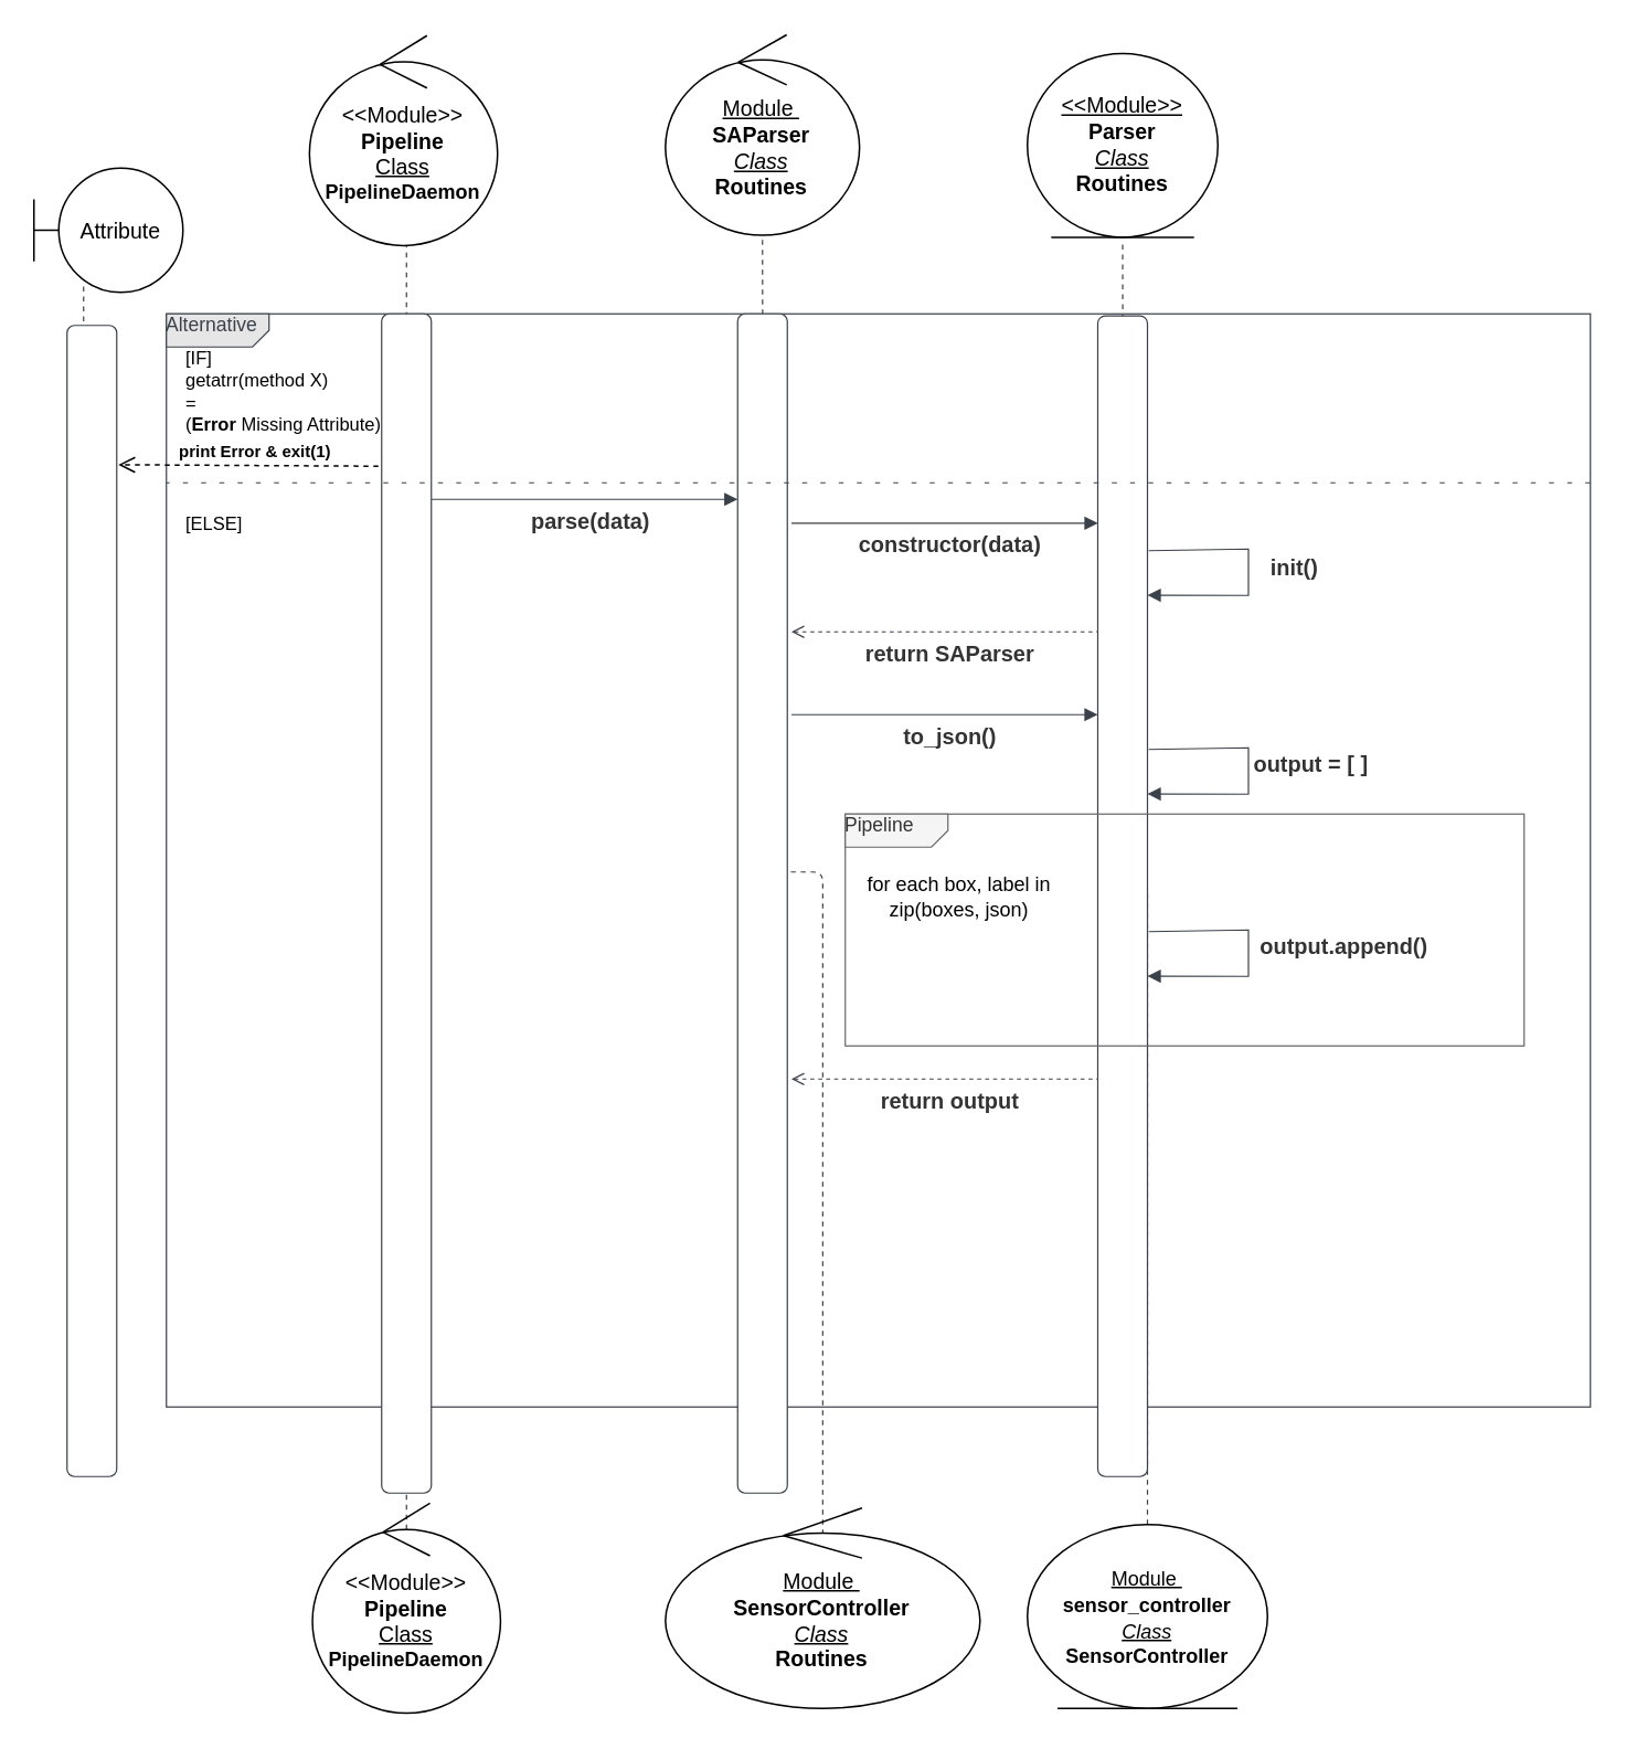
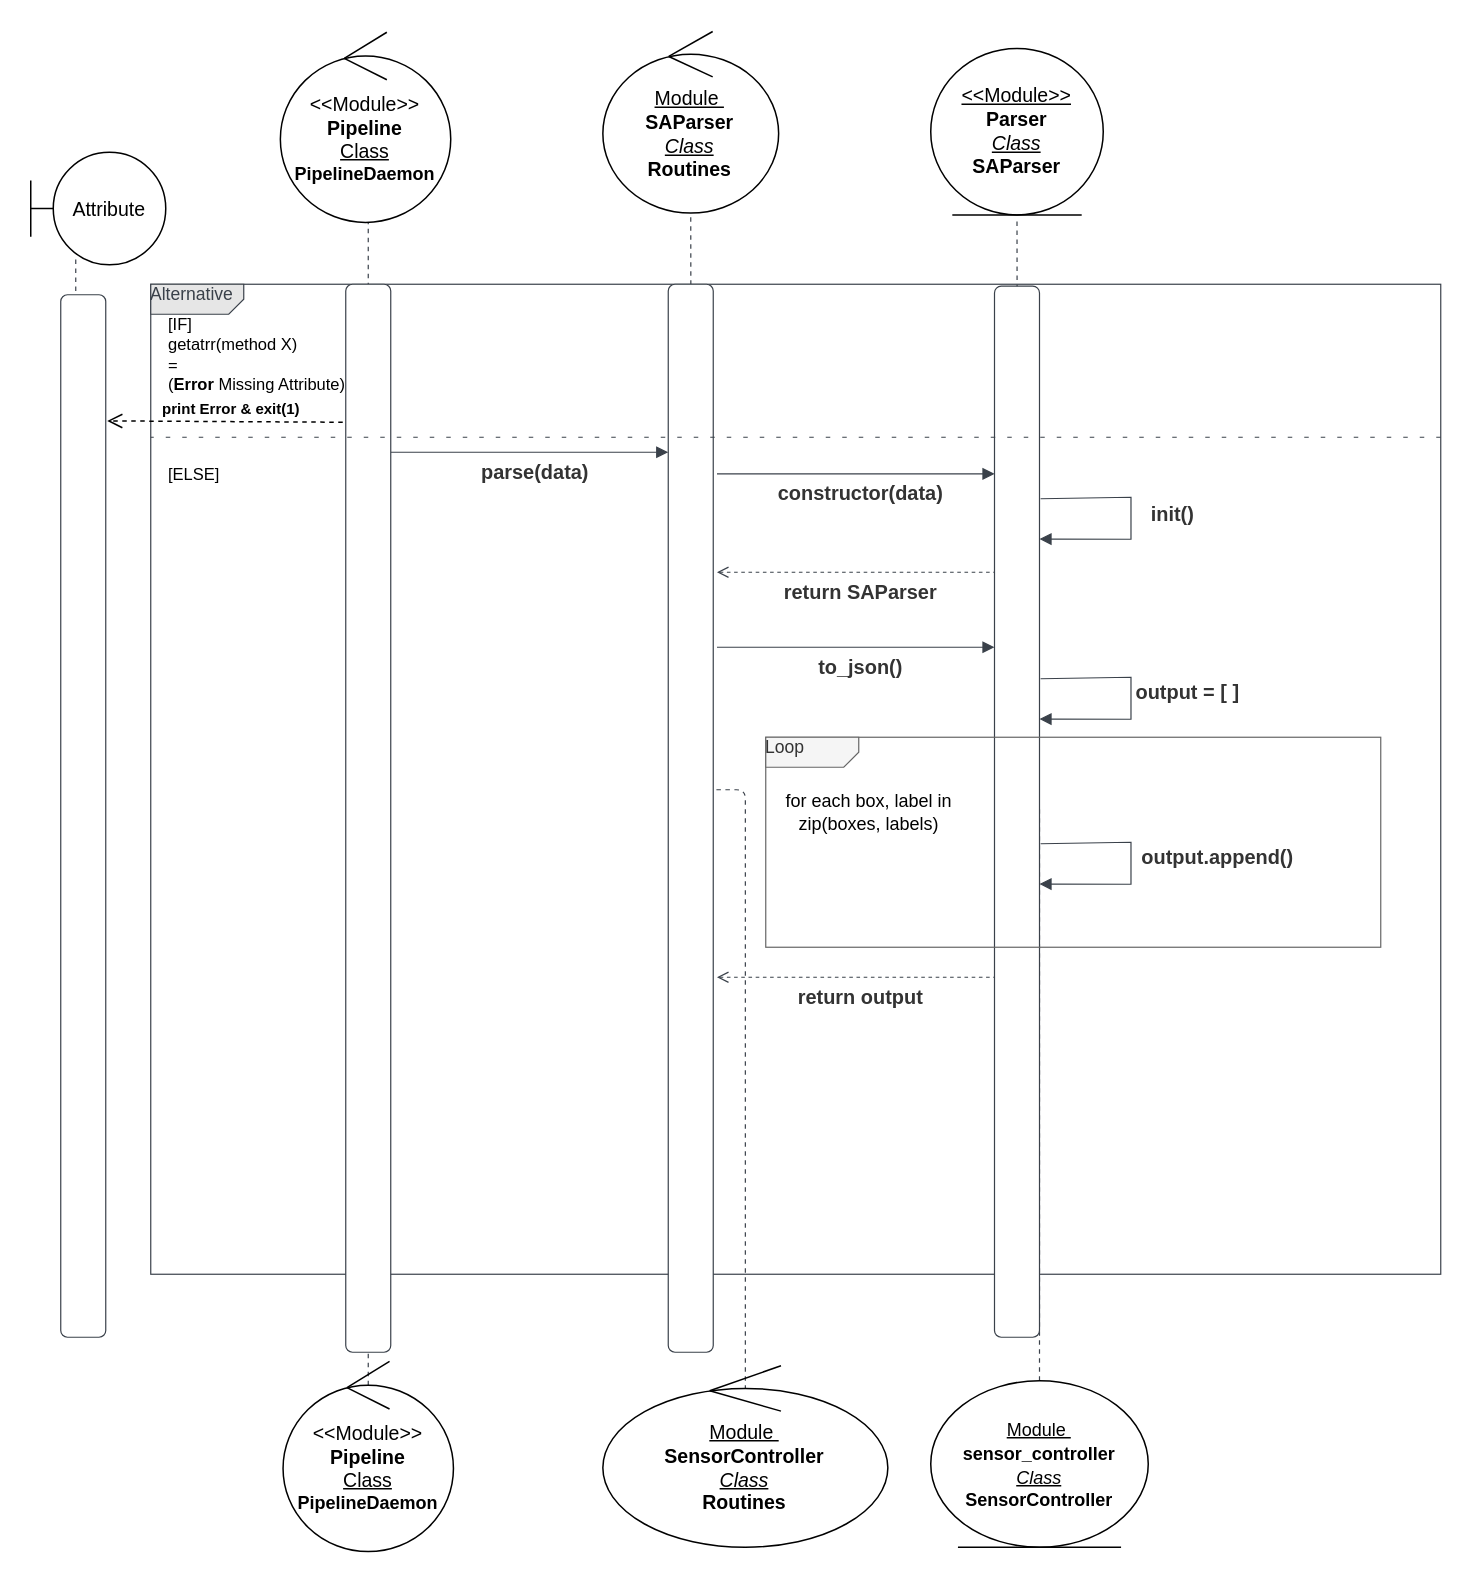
- <mxCell id="10" value="&lt;font style=&quot;font-size: 13px&quot;&gt;&lt;u&gt;&amp;lt;&amp;lt;Module&amp;gt;&amp;gt; &lt;br&gt;&lt;/u&gt;&lt;b&gt;Parser&lt;/b&gt;&lt;br&gt;&lt;i&gt;&lt;u&gt;Class&lt;br&gt;&lt;/u&gt;&lt;/i&gt;&lt;b&gt;Routines&lt;/b&gt;&lt;/font&gt;" style="ellipse;shape=umlEntity;whiteSpace=wrap;html=1;labelBackgroundColor=none;fontSize=13;strokeColor=#000000;" parent="1" vertex="1"><mxGeometry x="620" y="31.75" width="115" height="111" as="geometry" /></mxCell>
+ <mxCell id="10" value="&lt;font style=&quot;font-size: 13px&quot;&gt;&lt;u&gt;&amp;lt;&amp;lt;Module&amp;gt;&amp;gt; &lt;br&gt;&lt;/u&gt;&lt;b&gt;Parser&lt;/b&gt;&lt;br&gt;&lt;i&gt;&lt;u&gt;Class&lt;br&gt;&lt;/u&gt;&lt;/i&gt;&lt;b&gt;SAParser&lt;/b&gt;&lt;/font&gt;" style="ellipse;shape=umlEntity;whiteSpace=wrap;html=1;labelBackgroundColor=none;fontSize=13;strokeColor=#000000;" parent="1" vertex="1"><mxGeometry x="620" y="31.75" width="115" height="111" as="geometry" /></mxCell>
- <mxCell id="33" value="Pipeline" style="html=1;blockSpacing=1;whiteSpace=wrap;shape=mxgraph.sysml.package2;xSize=90;overflow=fill;fontSize=11.7;fontColor=#333333;align=left;spacing=0;strokeColor=#666666;strokeOpacity=100;rounded=1;absoluteArcSize=1;arcSize=9;strokeWidth=0.8;labelX=62;fillColor=#f5f5f5;" vertex="1" parent="1"><mxGeometry x="510" y="491" width="410" height="140" as="geometry" /></mxCell>
+ <mxCell id="33" value="Loop" style="html=1;blockSpacing=1;whiteSpace=wrap;shape=mxgraph.sysml.package2;xSize=90;overflow=fill;fontSize=11.7;fontColor=#333333;align=left;spacing=0;strokeColor=#666666;strokeOpacity=100;rounded=1;absoluteArcSize=1;arcSize=9;strokeWidth=0.8;labelX=62;fillColor=#f5f5f5;" vertex="1" parent="1"><mxGeometry x="510" y="491" width="410" height="140" as="geometry" /></mxCell>
- <mxCell id="34" value="for each box, label in zip(boxes, json)" style="text;html=1;strokeColor=none;fillColor=none;align=center;verticalAlign=middle;whiteSpace=wrap;rounded=0;" vertex="1" parent="1"><mxGeometry x="518.59" y="525.63" width="120" height="30" as="geometry" /></mxCell>
+ <mxCell id="34" value="for each box, label in zip(boxes, labels)" style="text;html=1;strokeColor=none;fillColor=none;align=center;verticalAlign=middle;whiteSpace=wrap;rounded=0;" vertex="1" parent="1"><mxGeometry x="518.59" y="525.63" width="120" height="30" as="geometry" /></mxCell>
